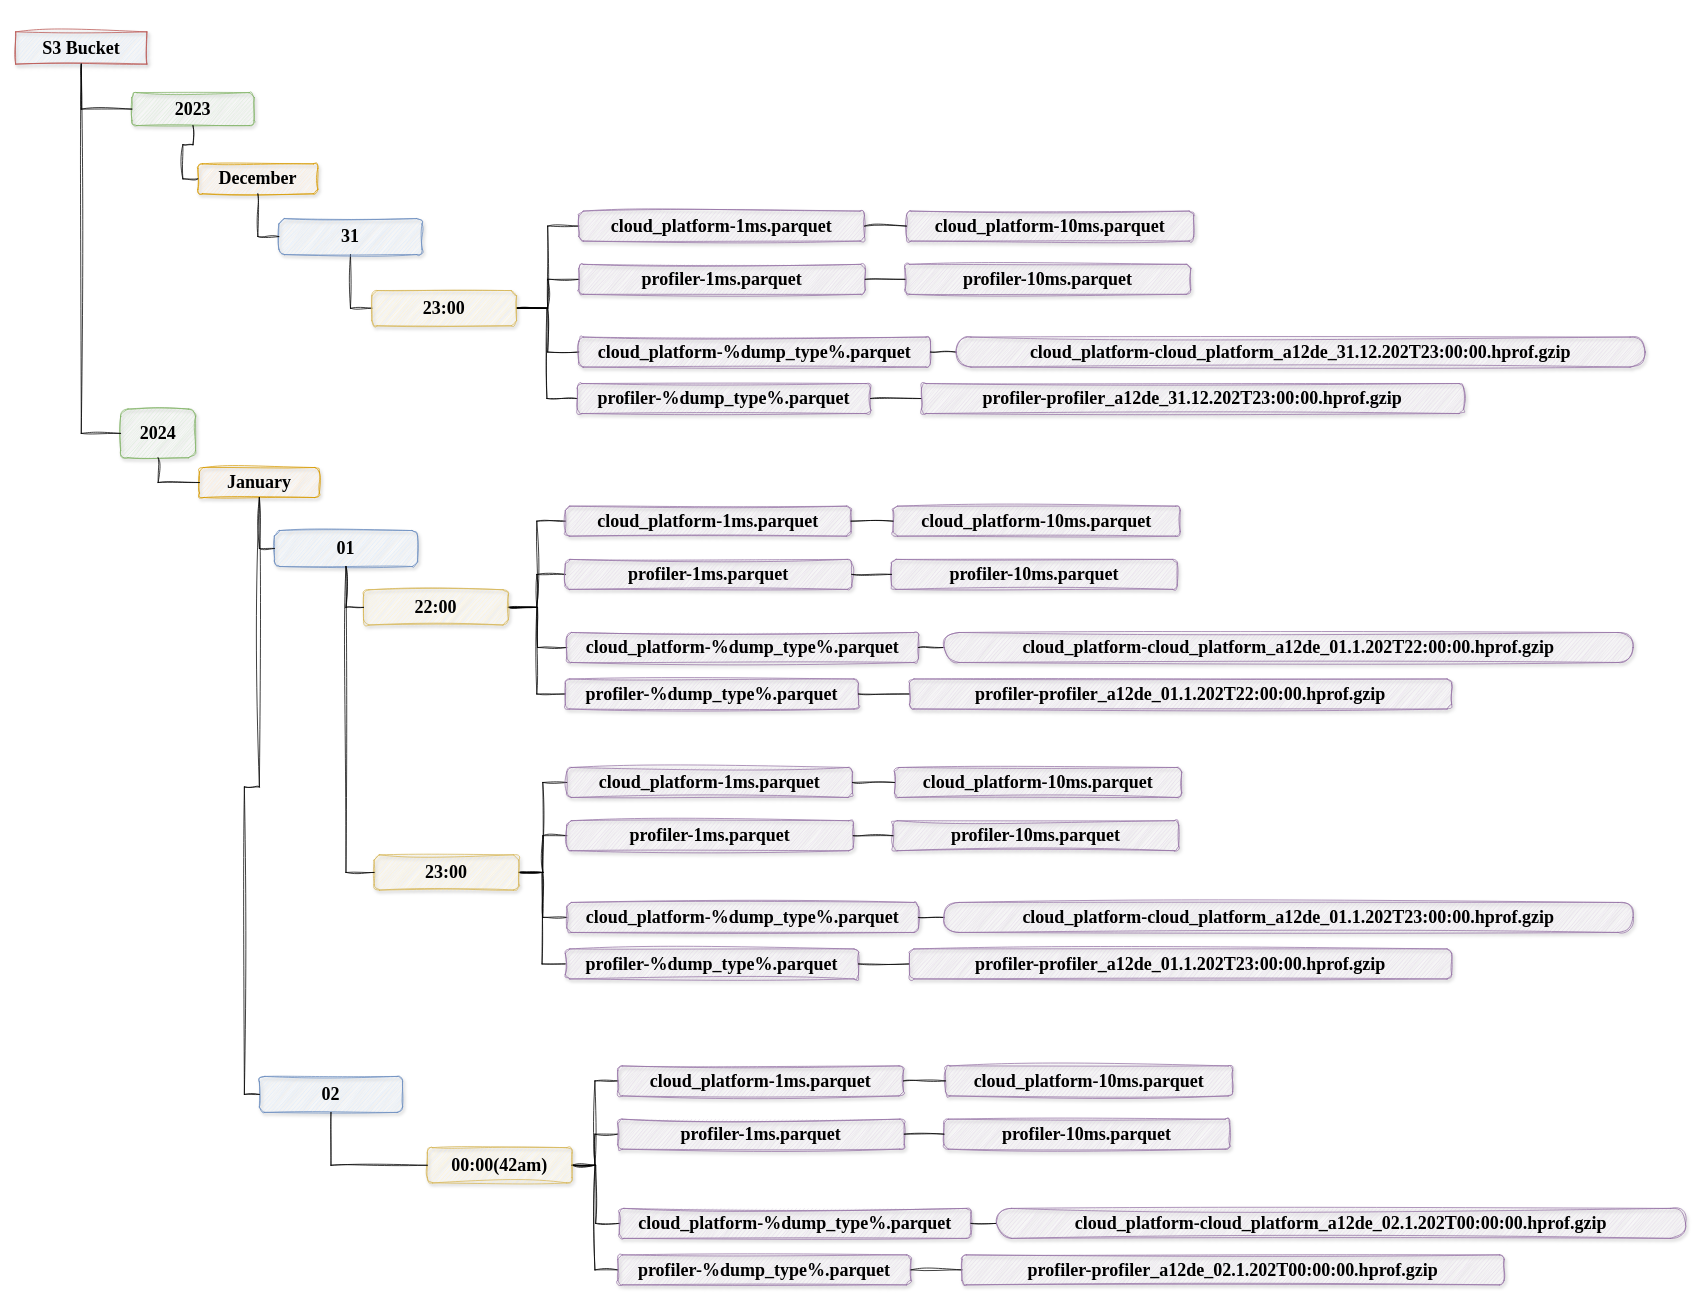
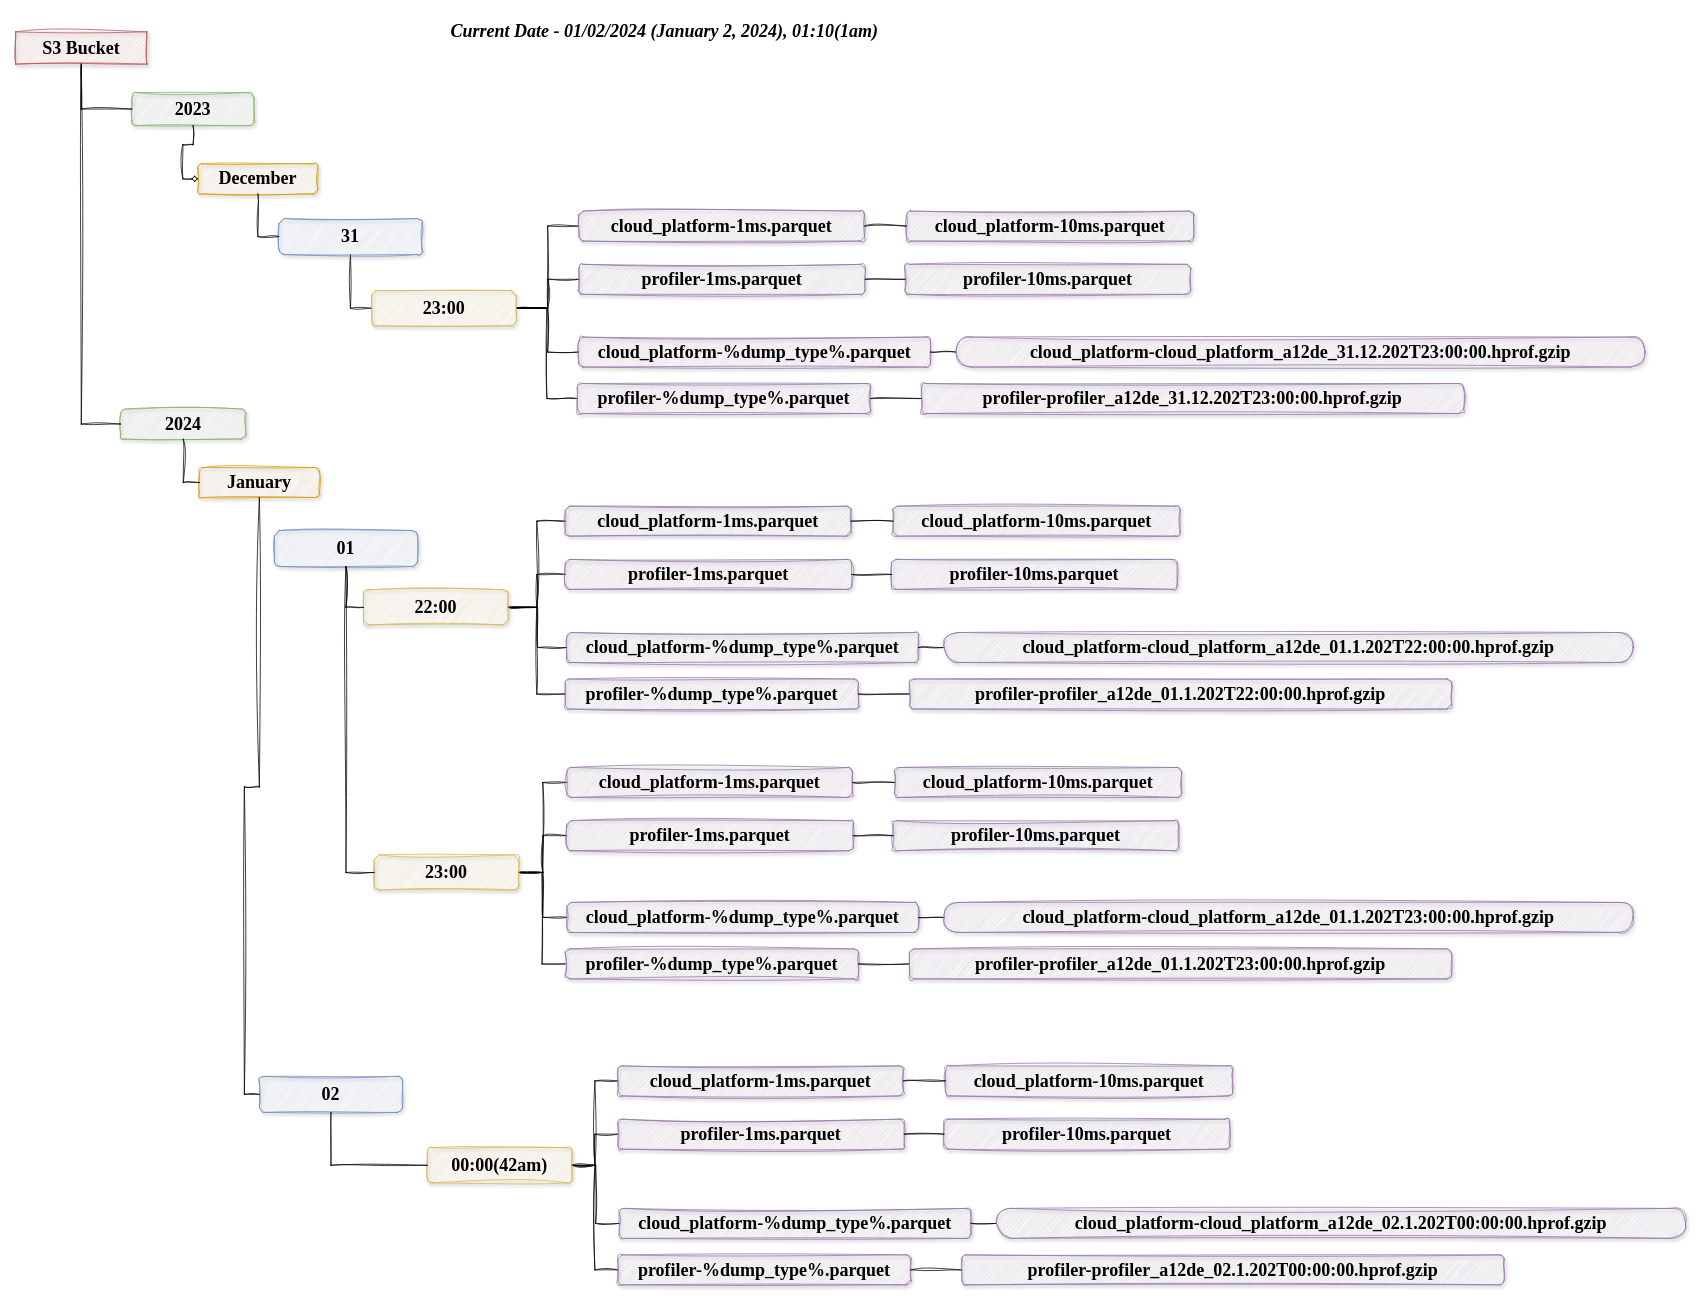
+ <mxCell id="18" value="&lt;font style=&quot;font-size: 24px;&quot; face=&quot;Comic Sans MS&quot;&gt;Current Date - 01/02/2024 (&lt;/font&gt;&lt;font style=&quot;font-size: 24px;&quot; face=&quot;Comic Sans MS&quot;&gt;January 2, 2024&lt;/font&gt;&lt;font style=&quot;font-size: 24px;&quot; face=&quot;Comic Sans MS&quot;&gt;), 01:10(1am)&lt;/font&gt;" style="text;html=1;align=center;verticalAlign=middle;resizable=0;points=[];autosize=1;strokeColor=none;fillColor=none;fontStyle=3" parent="1" vertex="1"><mxGeometry x="521" y="20" width="728" height="41" as="geometry" /></mxCell>
- <mxCell id="2" value="&lt;font face=&quot;Comic Sans MS&quot; style=&quot;font-size: 24px;&quot;&gt;&lt;b style=&quot;&quot;&gt;S3 Bucket&lt;/b&gt;&lt;/font&gt;" style="whiteSpace=wrap;html=1;rounded=0;shadow=1;strokeWidth=1;fontSize=16;align=center;fillColor=#dae8fc;strokeColor=#b85450;sketch=1;curveFitting=1;jiggle=2;" parent="1" vertex="1"><mxGeometry x="20" y="42" width="175" height="43" as="geometry" /></mxCell>
+ <mxCell id="2" value="&lt;font face=&quot;Comic Sans MS&quot; style=&quot;font-size: 24px;&quot;&gt;&lt;b style=&quot;&quot;&gt;S3 Bucket&lt;/b&gt;&lt;/font&gt;" style="whiteSpace=wrap;html=1;rounded=0;shadow=1;strokeWidth=1;fontSize=16;align=center;fillColor=#f8cecc;strokeColor=#b85450;sketch=1;curveFitting=1;jiggle=2;" parent="1" vertex="1"><mxGeometry x="20" y="42" width="175" height="43" as="geometry" /></mxCell>
- <mxCell id="6" style="edgeStyle=orthogonalEdgeStyle;rounded=0;orthogonalLoop=1;jettySize=auto;html=1;exitX=0.5;exitY=1;exitDx=0;exitDy=0;entryX=0;entryY=0.5;entryDx=0;entryDy=0;sketch=1;curveFitting=1;jiggle=2;endArrow=none;endFill=0;" parent="1" source="3" target="5" edge="1"><mxGeometry relative="1" as="geometry" /></mxCell>
+ <mxCell id="6" style="edgeStyle=orthogonalEdgeStyle;rounded=0;orthogonalLoop=1;jettySize=auto;html=1;exitX=0.5;exitY=1;exitDx=0;exitDy=0;entryX=0;entryY=0.5;entryDx=0;entryDy=0;sketch=1;curveFitting=1;jiggle=2;endArrow=diamond;endFill=0;" parent="1" source="3" target="5" edge="1"><mxGeometry relative="1" as="geometry" /></mxCell>
- <mxCell id="7" value="&lt;font face=&quot;Comic Sans MS&quot; style=&quot;font-size: 24px;&quot;&gt;&lt;b style=&quot;&quot;&gt;2024&lt;/b&gt;&lt;/font&gt;" style="whiteSpace=wrap;html=1;rounded=1;shadow=1;strokeWidth=1;fontSize=16;align=center;fillColor=#d5e8d4;strokeColor=#82b366;sketch=1;curveFitting=1;jiggle=2;" parent="1" vertex="1"><mxGeometry x="160" y="545" width="100" height="65" as="geometry" /></mxCell>
+ <mxCell id="7" value="&lt;font face=&quot;Comic Sans MS&quot; style=&quot;font-size: 24px;&quot;&gt;&lt;b style=&quot;&quot;&gt;2024&lt;/b&gt;&lt;/font&gt;" style="whiteSpace=wrap;html=1;rounded=1;shadow=1;strokeWidth=1;fontSize=16;align=center;fillColor=#d5e8d4;strokeColor=#82b366;sketch=1;curveFitting=1;jiggle=2;" parent="1" vertex="1"><mxGeometry x="160" y="545" width="167" height="40" as="geometry" /></mxCell>
- <mxCell id="15" style="edgeStyle=orthogonalEdgeStyle;rounded=0;orthogonalLoop=1;jettySize=auto;html=1;exitX=0.5;exitY=1;exitDx=0;exitDy=0;entryX=0;entryY=0.5;entryDx=0;entryDy=0;sketch=1;curveFitting=1;jiggle=2;endArrow=none;endFill=0;" parent="1" source="9" target="14" edge="1"><mxGeometry relative="1" as="geometry" /></mxCell>
